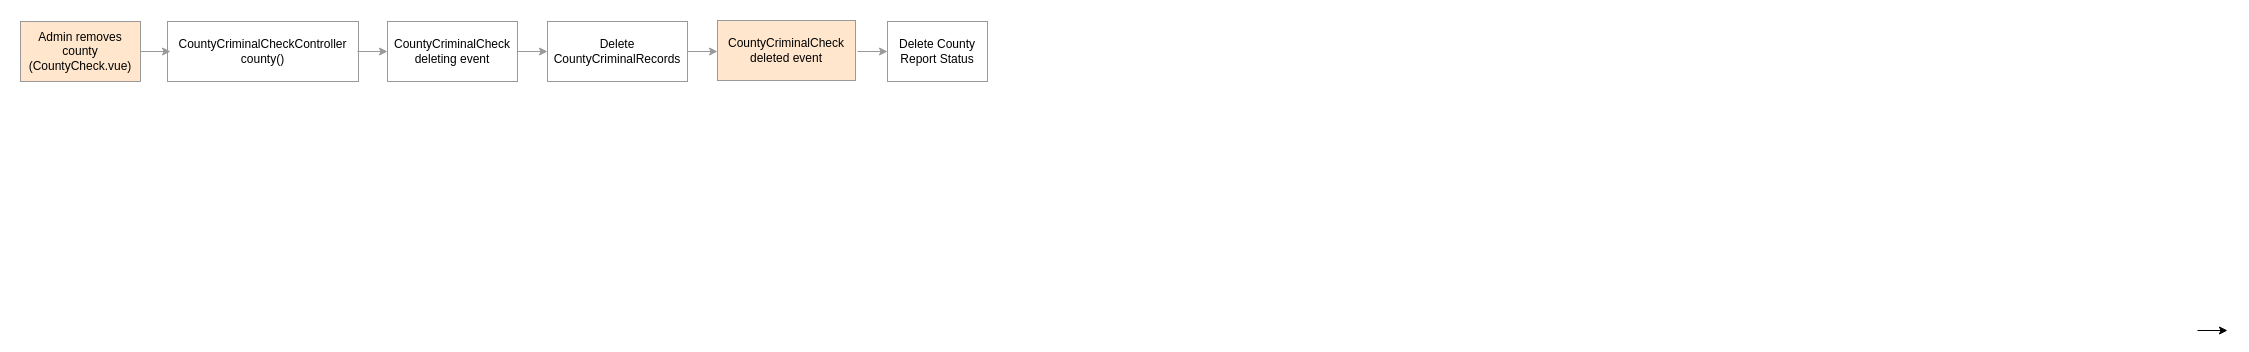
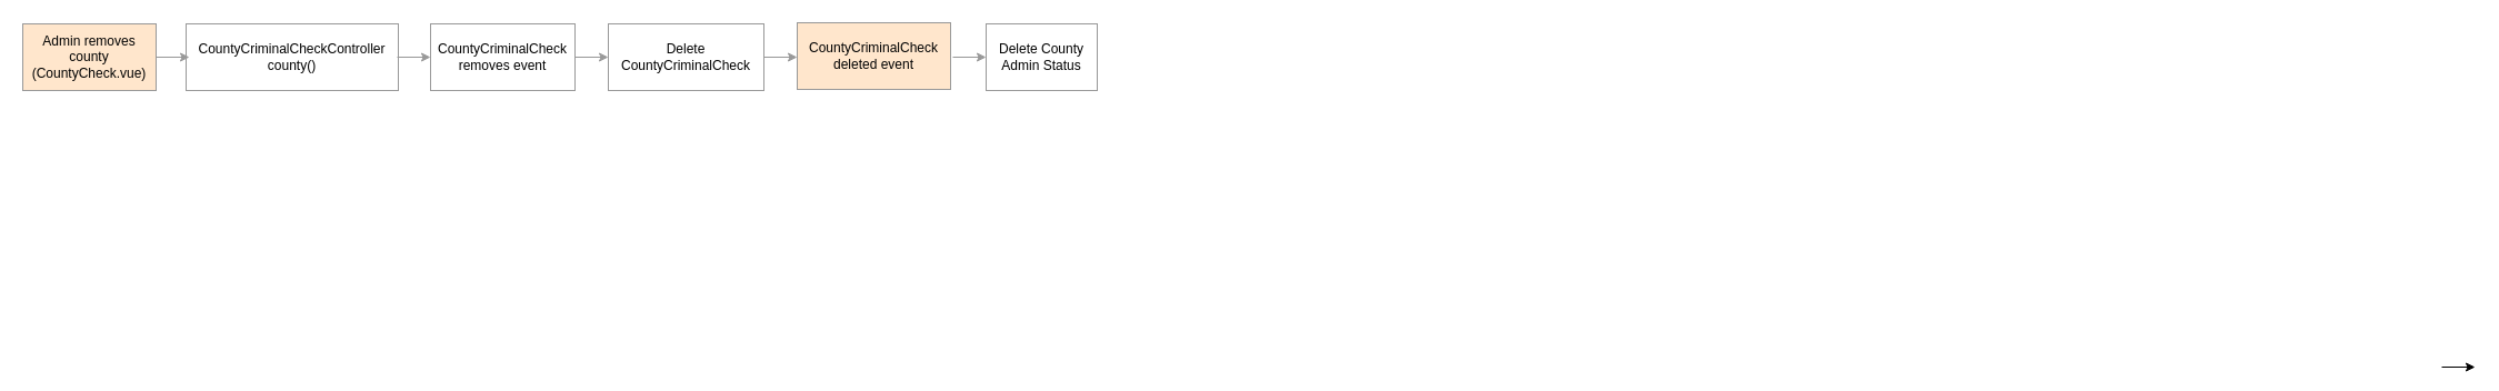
- <mxCell id="4" value="CountyCriminalCheck&lt;br&gt;deleting event" style="rounded=0;whiteSpace=wrap;html=1;strokeColor=#999999;fillColor=#FFFFFF;labelBackgroundColor=none;" parent="1" vertex="1"><mxGeometry x="387" y="21" width="130" height="60" as="geometry" /></mxCell>
+ <mxCell id="4" value="CountyCriminalCheck&lt;br&gt;removes event" style="rounded=0;whiteSpace=wrap;html=1;strokeColor=#999999;fillColor=#FFFFFF;labelBackgroundColor=none;" parent="1" vertex="1"><mxGeometry x="387" y="21" width="130" height="60" as="geometry" /></mxCell>
- <mxCell id="6" value="Delete CountyCriminalRecords" style="rounded=0;whiteSpace=wrap;html=1;strokeColor=#999999;fillColor=#FFFFFF;labelBackgroundColor=none;" parent="1" vertex="1"><mxGeometry x="547" y="21" width="140" height="60" as="geometry" /></mxCell>
+ <mxCell id="6" value="Delete CountyCriminalCheck" style="rounded=0;whiteSpace=wrap;html=1;strokeColor=#999999;fillColor=#FFFFFF;labelBackgroundColor=none;" parent="1" vertex="1"><mxGeometry x="547" y="21" width="140" height="60" as="geometry" /></mxCell>
- <mxCell id="11" value="Delete County Report Status" style="rounded=0;whiteSpace=wrap;html=1;strokeColor=#999999;fillColor=#FFFFFF;labelBackgroundColor=none;" parent="1" vertex="1"><mxGeometry x="887" y="21" width="100" height="60" as="geometry" /></mxCell>
+ <mxCell id="11" value="Delete County Admin Status" style="rounded=0;whiteSpace=wrap;html=1;strokeColor=#999999;fillColor=#FFFFFF;labelBackgroundColor=none;" parent="1" vertex="1"><mxGeometry x="887" y="21" width="100" height="60" as="geometry" /></mxCell>
